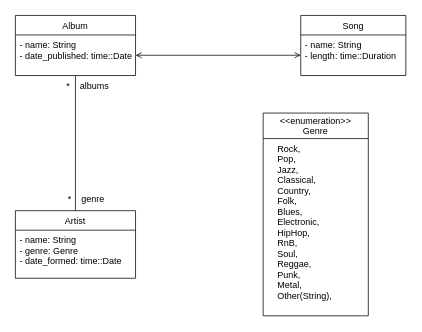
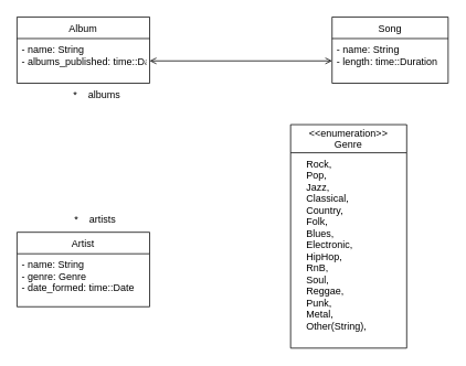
- <mxCell id="6" value="- name: String&#10;- date_published: time::Date" style="text;strokeColor=none;fillColor=none;align=left;verticalAlign=top;spacingLeft=4;spacingRight=4;overflow=hidden;rotatable=0;points=[[0,0.5],[1,0.5]];portConstraint=eastwest;" parent="5" vertex="1"><mxGeometry y="26" width="160" height="54" as="geometry" /></mxCell>
+ <mxCell id="6" value="- name: String&#10;- albums_published: time::Date" style="text;strokeColor=none;fillColor=none;align=left;verticalAlign=top;spacingLeft=4;spacingRight=4;overflow=hidden;rotatable=0;points=[[0,0.5],[1,0.5]];portConstraint=eastwest;" parent="5" vertex="1"><mxGeometry y="26" width="160" height="54" as="geometry" /></mxCell>
- <mxCell id="4" style="edgeStyle=orthogonalEdgeStyle;rounded=0;orthogonalLoop=1;jettySize=auto;html=1;exitX=0.5;exitY=1;exitDx=0;exitDy=0;entryX=0.5;entryY=0;entryDx=0;entryDy=0;startArrow=none;startFill=0;endArrow=none;endFill=0;" parent="1" source="5" target="7" edge="1"><mxGeometry relative="1" as="geometry" /></mxCell>
- <mxCell id="13" value="*&amp;nbsp; &amp;nbsp; genre" style="text;html=1;align=center;verticalAlign=middle;resizable=0;points=[];autosize=1;strokeColor=none;fillColor=none;" parent="1" vertex="1"><mxGeometry x="79" y="250" width="70" height="30" as="geometry" /></mxCell>
+ <mxCell id="13" value="*&amp;nbsp; &amp;nbsp; artists" style="text;html=1;align=center;verticalAlign=middle;resizable=0;points=[];autosize=1;strokeColor=none;fillColor=none;" parent="1" vertex="1"><mxGeometry x="79" y="250" width="70" height="30" as="geometry" /></mxCell>
